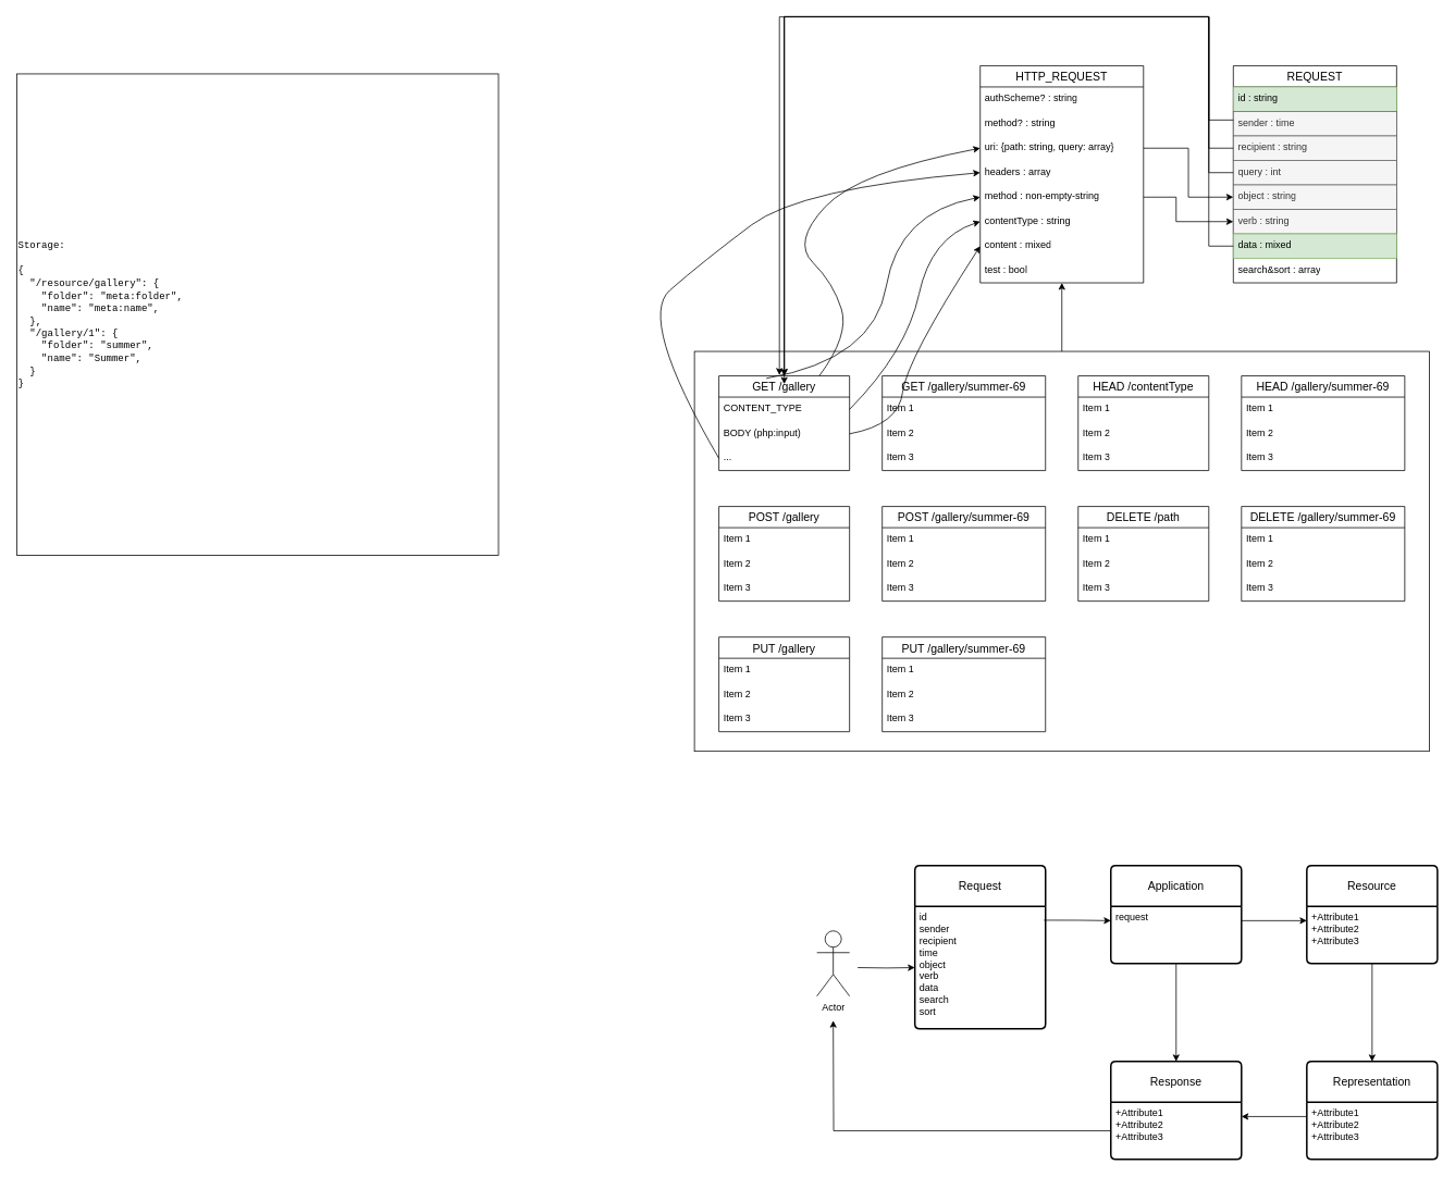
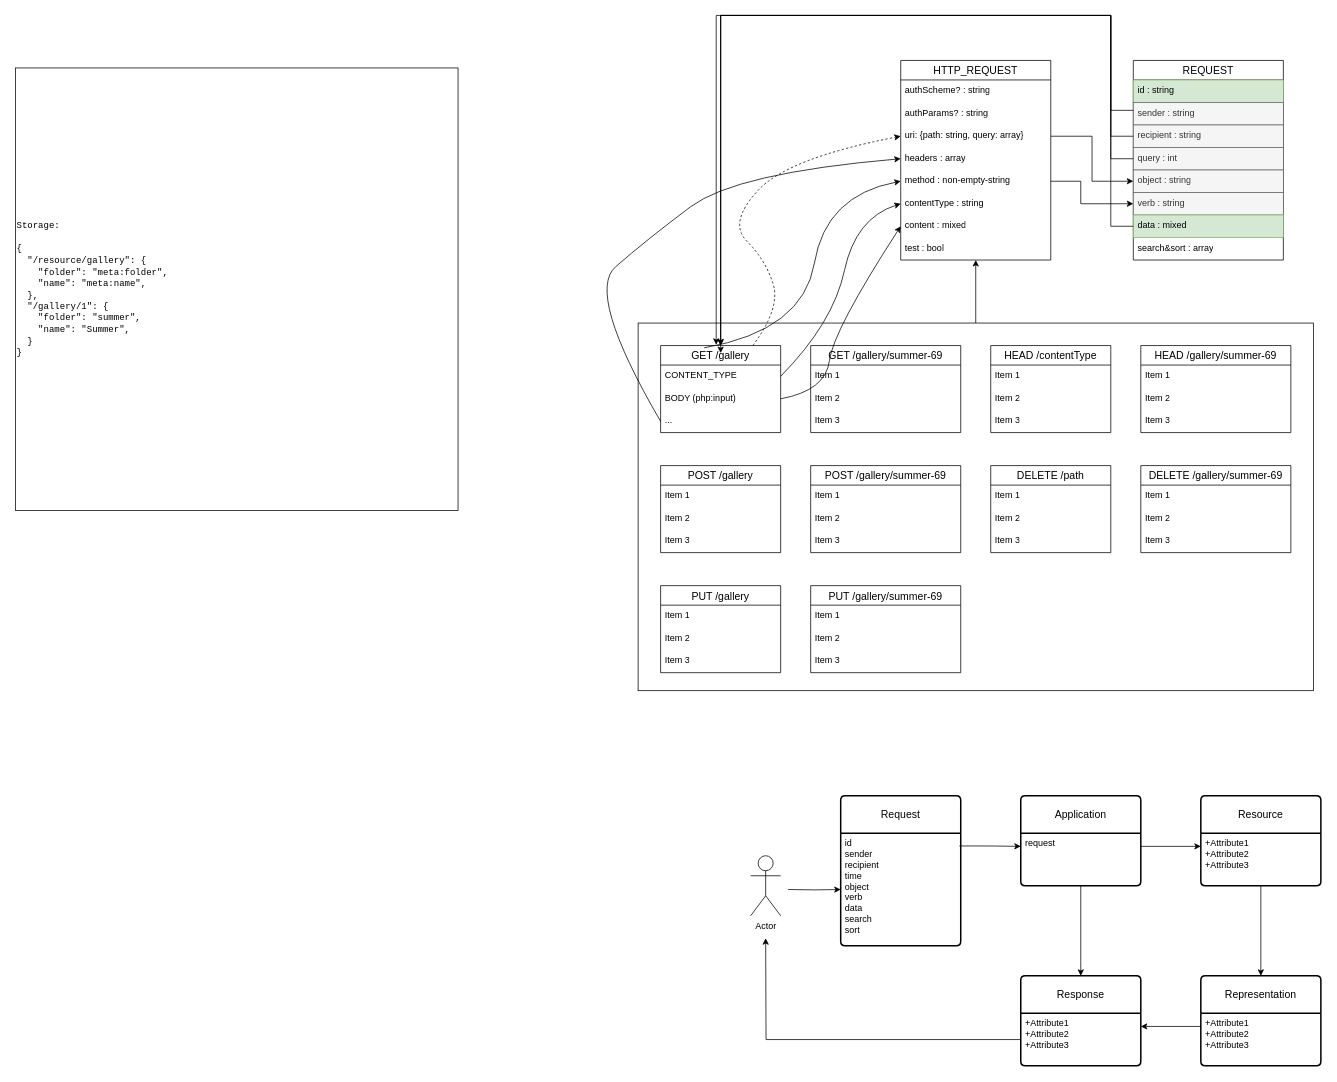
- <mxCell id="64" value="method? : string" style="text;strokeColor=none;fillColor=none;spacingLeft=4;spacingRight=4;overflow=hidden;rotatable=0;points=[[0,0.5],[1,0.5]];portConstraint=eastwest;fontSize=12;whiteSpace=wrap;html=1;" parent="62" vertex="1"><mxGeometry y="56" width="200" height="30" as="geometry" /></mxCell>
+ <mxCell id="64" value="authParams? : string" style="text;strokeColor=none;fillColor=none;spacingLeft=4;spacingRight=4;overflow=hidden;rotatable=0;points=[[0,0.5],[1,0.5]];portConstraint=eastwest;fontSize=12;whiteSpace=wrap;html=1;" parent="62" vertex="1"><mxGeometry y="56" width="200" height="30" as="geometry" /></mxCell>
- <mxCell id="78" value="sender : time" style="text;strokeColor=#666666;fillColor=#f5f5f5;spacingLeft=4;spacingRight=4;overflow=hidden;rotatable=0;points=[[0,0.5],[1,0.5]];portConstraint=eastwest;fontSize=12;whiteSpace=wrap;html=1;fontColor=#333333;" parent="76" vertex="1"><mxGeometry y="56" width="200" height="30" as="geometry" /></mxCell>
+ <mxCell id="78" value="sender : string" style="text;strokeColor=#666666;fillColor=#f5f5f5;spacingLeft=4;spacingRight=4;overflow=hidden;rotatable=0;points=[[0,0.5],[1,0.5]];portConstraint=eastwest;fontSize=12;whiteSpace=wrap;html=1;fontColor=#333333;" parent="76" vertex="1"><mxGeometry y="56" width="200" height="30" as="geometry" /></mxCell>
- <mxCell id="71" value="" style="curved=1;endArrow=classic;html=1;rounded=0;entryX=0;entryY=0.5;entryDx=0;entryDy=0;" parent="1" source="22" target="65" edge="1"><mxGeometry width="50" height="50" relative="1" as="geometry"><mxPoint x="970" y="346" as="sourcePoint" /><mxPoint x="1020" y="296" as="targetPoint" /><Array as="points"><mxPoint x="1040" y="410" /><mxPoint x="1020" y="346" /><mxPoint x="970" y="296" /><mxPoint x="1050" y="210" /></Array></mxGeometry></mxCell>
+ <mxCell id="71" value="" style="curved=1;endArrow=classic;html=1;rounded=0;entryX=0;entryY=0.5;entryDx=0;entryDy=0;dashed=1;" parent="1" source="22" target="65" edge="1"><mxGeometry width="50" height="50" relative="1" as="geometry"><mxPoint x="970" y="346" as="sourcePoint" /><mxPoint x="1020" y="296" as="targetPoint" /><Array as="points"><mxPoint x="1040" y="410" /><mxPoint x="1020" y="346" /><mxPoint x="970" y="296" /><mxPoint x="1050" y="210" /></Array></mxGeometry></mxCell>
